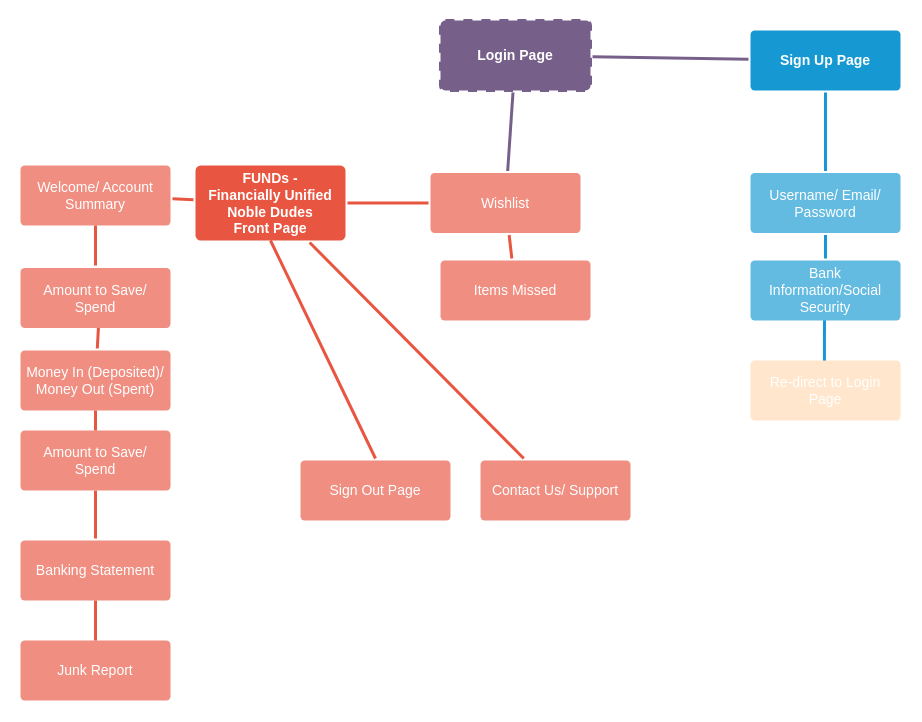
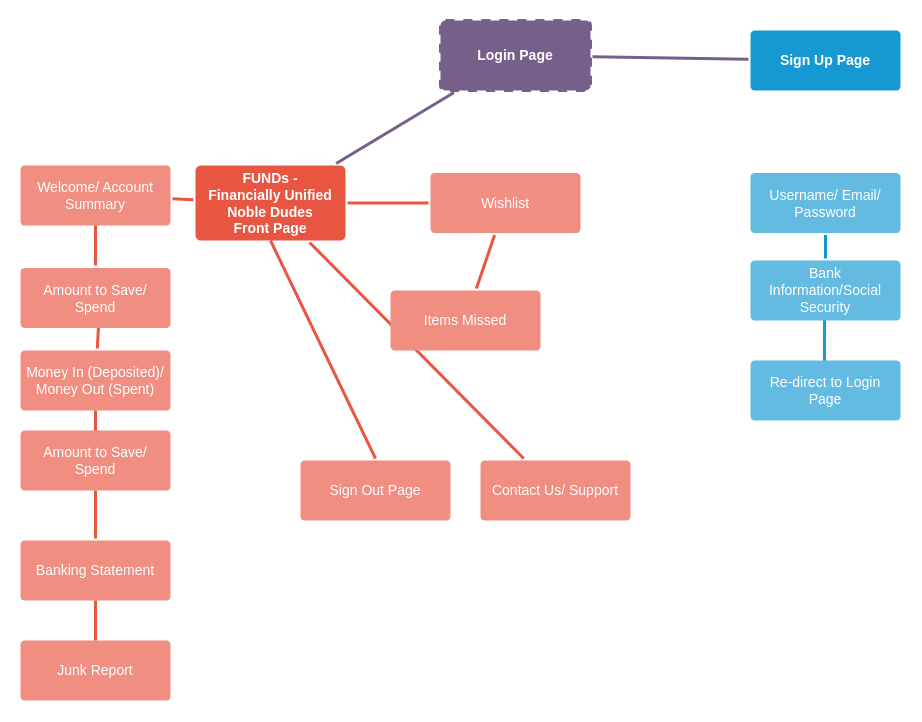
- <mxCell id="3" value="" style="edgeStyle=none;rounded=0;jumpStyle=none;html=1;shadow=0;labelBackgroundColor=none;startArrow=none;startFill=0;endArrow=none;endFill=0;jettySize=auto;orthogonalLoop=1;strokeColor=#76608a;strokeWidth=3;fontFamily=Helvetica;fontSize=16;fontColor=#23445D;spacing=5;fillColor=#76608a;" parent="1" source="4" target="12" edge="1"><mxGeometry relative="1" as="geometry" /></mxCell>
+ <mxCell id="3" value="" style="edgeStyle=none;rounded=0;jumpStyle=none;html=1;shadow=0;labelBackgroundColor=none;startArrow=none;startFill=0;endArrow=none;endFill=0;jettySize=auto;orthogonalLoop=1;strokeColor=#76608a;strokeWidth=3;fontFamily=Helvetica;fontSize=16;fontColor=#23445D;spacing=5;fillColor=#76608a;" parent="1" source="4" target="10" edge="1"><mxGeometry relative="1" as="geometry" /></mxCell>
- <mxCell id="21" value="" style="edgeStyle=none;rounded=0;jumpStyle=none;html=1;shadow=0;labelBackgroundColor=none;startArrow=none;startFill=0;jettySize=auto;orthogonalLoop=1;strokeColor=#1699D3;strokeWidth=3;fontFamily=Helvetica;fontSize=14;fontColor=#FFFFFF;spacing=5;endArrow=none;endFill=0;" parent="1" source="17" target="20" edge="1"><mxGeometry relative="1" as="geometry" /></mxCell>
- <mxCell id="15" value="Items Missed" style="rounded=1;whiteSpace=wrap;html=1;shadow=0;labelBackgroundColor=none;strokeColor=none;strokeWidth=3;fillColor=#f08e81;fontFamily=Helvetica;fontSize=14;fontColor=#FFFFFF;align=center;spacing=5;fontStyle=0;arcSize=7;perimeterSpacing=2;" parent="1" vertex="1"><mxGeometry x="440" y="260" width="150" height="60" as="geometry" /></mxCell>
+ <mxCell id="15" value="Items Missed" style="rounded=1;whiteSpace=wrap;html=1;shadow=0;labelBackgroundColor=none;strokeColor=none;strokeWidth=3;fillColor=#f08e81;fontFamily=Helvetica;fontSize=14;fontColor=#FFFFFF;align=center;spacing=5;fontStyle=0;arcSize=7;perimeterSpacing=2;" parent="1" vertex="1"><mxGeometry x="390" y="290" width="150" height="60" as="geometry" /></mxCell>
- <mxCell id="32" value="Re-direct to Login Page" style="rounded=1;whiteSpace=wrap;html=1;shadow=0;labelBackgroundColor=none;strokeColor=none;strokeWidth=3;fillColor=#ffe6cc;fontFamily=Helvetica;fontSize=14;fontColor=#FFFFFF;align=center;spacing=5;arcSize=7;perimeterSpacing=2;" vertex="1" parent="1"><mxGeometry x="750" y="360" width="150" height="60" as="geometry" /></mxCell>
+ <mxCell id="32" value="Re-direct to Login Page" style="rounded=1;whiteSpace=wrap;html=1;shadow=0;labelBackgroundColor=none;strokeColor=none;strokeWidth=3;fillColor=#64bbe2;fontFamily=Helvetica;fontSize=14;fontColor=#FFFFFF;align=center;spacing=5;arcSize=7;perimeterSpacing=2;" vertex="1" parent="1"><mxGeometry x="750" y="360" width="150" height="60" as="geometry" /></mxCell>
